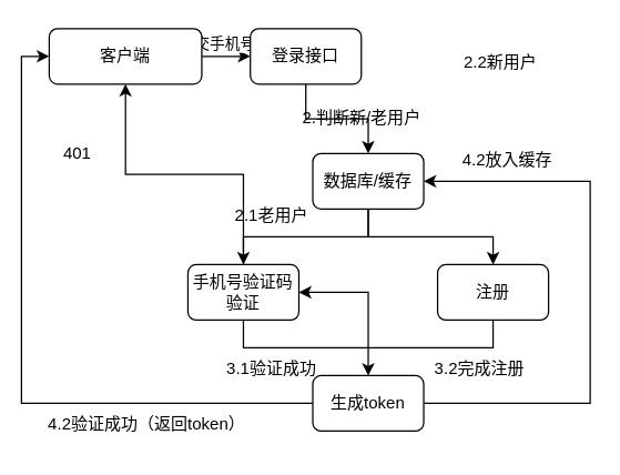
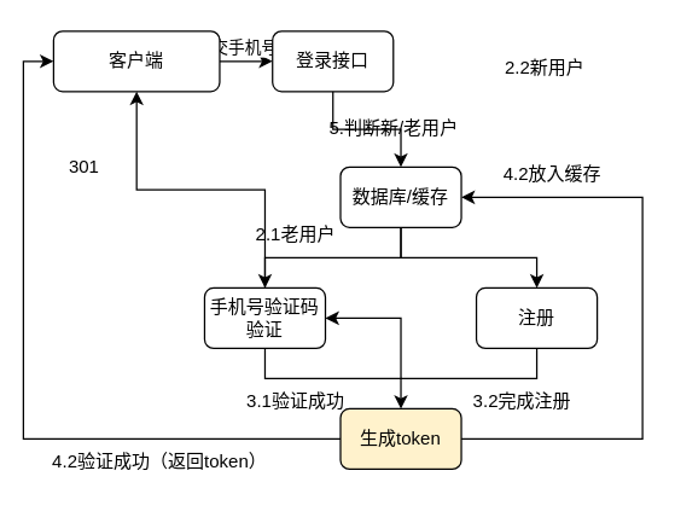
- <mxCell id="10" value="2.判断新/老用户" style="text;html=1;align=center;verticalAlign=middle;resizable=0;points=[];autosize=1;strokeColor=none;fillColor=none;" vertex="1" parent="1"><mxGeometry x="205" y="70" width="110" height="30" as="geometry" /></mxCell>
+ <mxCell id="10" value="5.判断新/老用户" style="text;html=1;align=center;verticalAlign=middle;resizable=0;points=[];autosize=1;strokeColor=none;fillColor=none;" vertex="1" parent="1"><mxGeometry x="205" y="70" width="110" height="30" as="geometry" /></mxCell>
- <mxCell id="21" value="401" style="text;html=1;align=center;verticalAlign=middle;resizable=0;points=[];autosize=1;strokeColor=none;fillColor=none;" vertex="1" parent="1"><mxGeometry x="35" y="95" width="40" height="30" as="geometry" /></mxCell>
+ <mxCell id="21" value="301" style="text;html=1;align=center;verticalAlign=middle;resizable=0;points=[];autosize=1;strokeColor=none;fillColor=none;" vertex="1" parent="1"><mxGeometry x="35" y="95" width="40" height="30" as="geometry" /></mxCell>
- <mxCell id="20" value="生成token" style="rounded=1;whiteSpace=wrap;html=1;" vertex="1" parent="1"><mxGeometry x="225" y="270" width="80" height="40" as="geometry" /></mxCell>
+ <mxCell id="20" value="生成token" style="rounded=1;whiteSpace=wrap;html=1;fillColor=#fff2cc;" vertex="1" parent="1"><mxGeometry x="225" y="270" width="80" height="40" as="geometry" /></mxCell>
